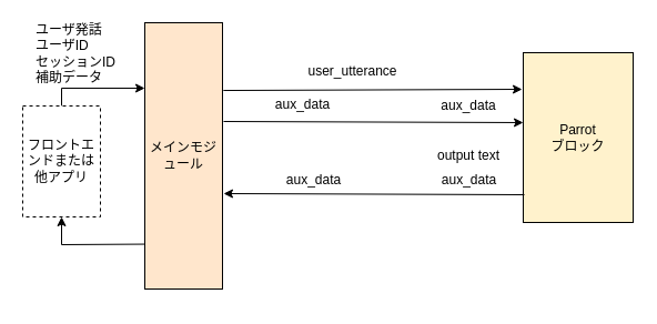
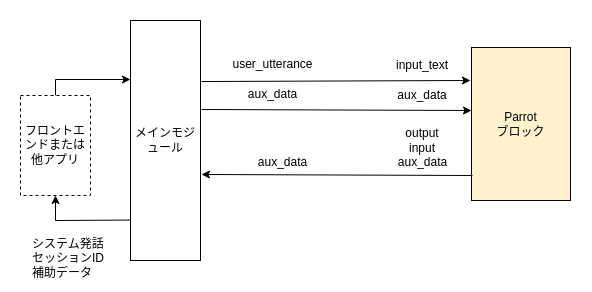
- <mxCell id="12" value="ユーザ発話&lt;br&gt;ユーザID&lt;br&gt;セッションID&lt;br&gt;補助データ" style="text;html=1;strokeColor=none;fillColor=none;align=left;verticalAlign=middle;whiteSpace=wrap;rounded=0;" parent="1" vertex="1"><mxGeometry x="30" y="35" width="100" height="25" as="geometry" /></mxCell>
- <mxCell id="9" value="user_utterance" style="text;html=1;strokeColor=none;fillColor=none;align=center;verticalAlign=middle;whiteSpace=wrap;rounded=0;" parent="1" vertex="1"><mxGeometry x="275" y="52" width="85" height="23" as="geometry" /></mxCell>
+ <mxCell id="9" value="user_utterance" style="text;html=1;strokeColor=none;fillColor=none;align=center;verticalAlign=middle;whiteSpace=wrap;rounded=0;" parent="1" vertex="1"><mxGeometry x="230" y="52" width="85" height="23" as="geometry" /></mxCell>
+ <mxCell id="8" value="input_text" style="text;html=1;strokeColor=none;fillColor=none;align=center;verticalAlign=middle;whiteSpace=wrap;rounded=0;" parent="1" vertex="1"><mxGeometry x="392" y="50" width="60" height="30" as="geometry" /></mxCell>
- <mxCell id="2" value="メインモジュール" style="rounded=0;whiteSpace=wrap;html=1;fillColor=#ffe6cc;" parent="1" vertex="1"><mxGeometry x="130" y="20" width="70" height="240" as="geometry" /></mxCell>
+ <mxCell id="2" value="メインモジュール" style="rounded=0;whiteSpace=wrap;html=1;" parent="1" vertex="1"><mxGeometry x="130" y="20" width="70" height="240" as="geometry" /></mxCell>
- <mxCell id="10" value="output text" style="text;html=1;strokeColor=none;fillColor=none;align=center;verticalAlign=middle;whiteSpace=wrap;rounded=0;" parent="1" vertex="1"><mxGeometry x="392" y="117.75" width="60" height="44.5" as="geometry" /></mxCell>
+ <mxCell id="10" value="output input" style="text;html=1;strokeColor=none;fillColor=none;align=center;verticalAlign=middle;whiteSpace=wrap;rounded=0;" parent="1" vertex="1"><mxGeometry x="392" y="117.75" width="60" height="44.5" as="geometry" /></mxCell>
+ <mxCell id="7" value="システム発話&lt;br&gt;セッションID&lt;br&gt;補助データ" style="text;html=1;strokeColor=none;fillColor=none;align=left;verticalAlign=middle;whiteSpace=wrap;rounded=0;" parent="1" vertex="1"><mxGeometry x="30" y="245" width="100" height="25" as="geometry" /></mxCell>
